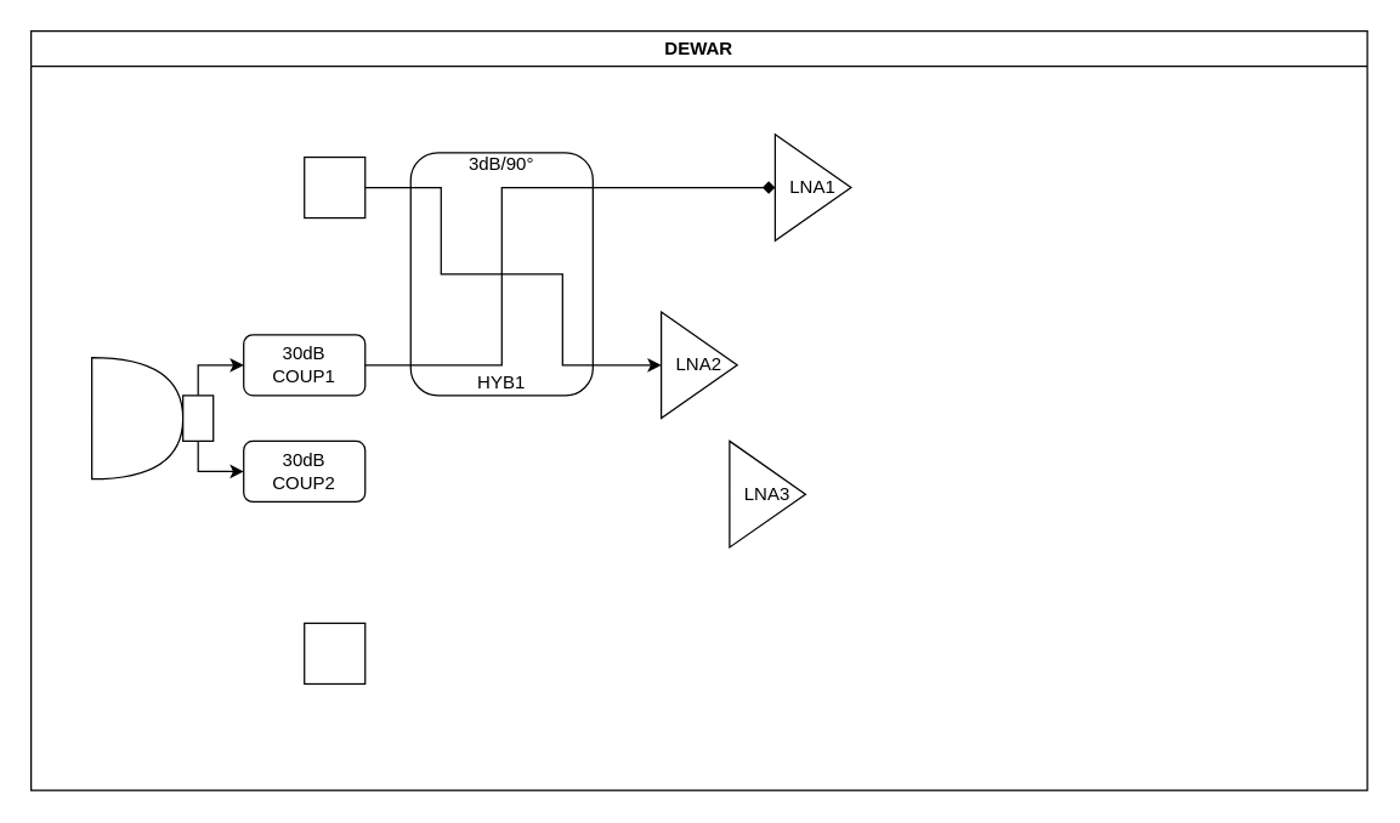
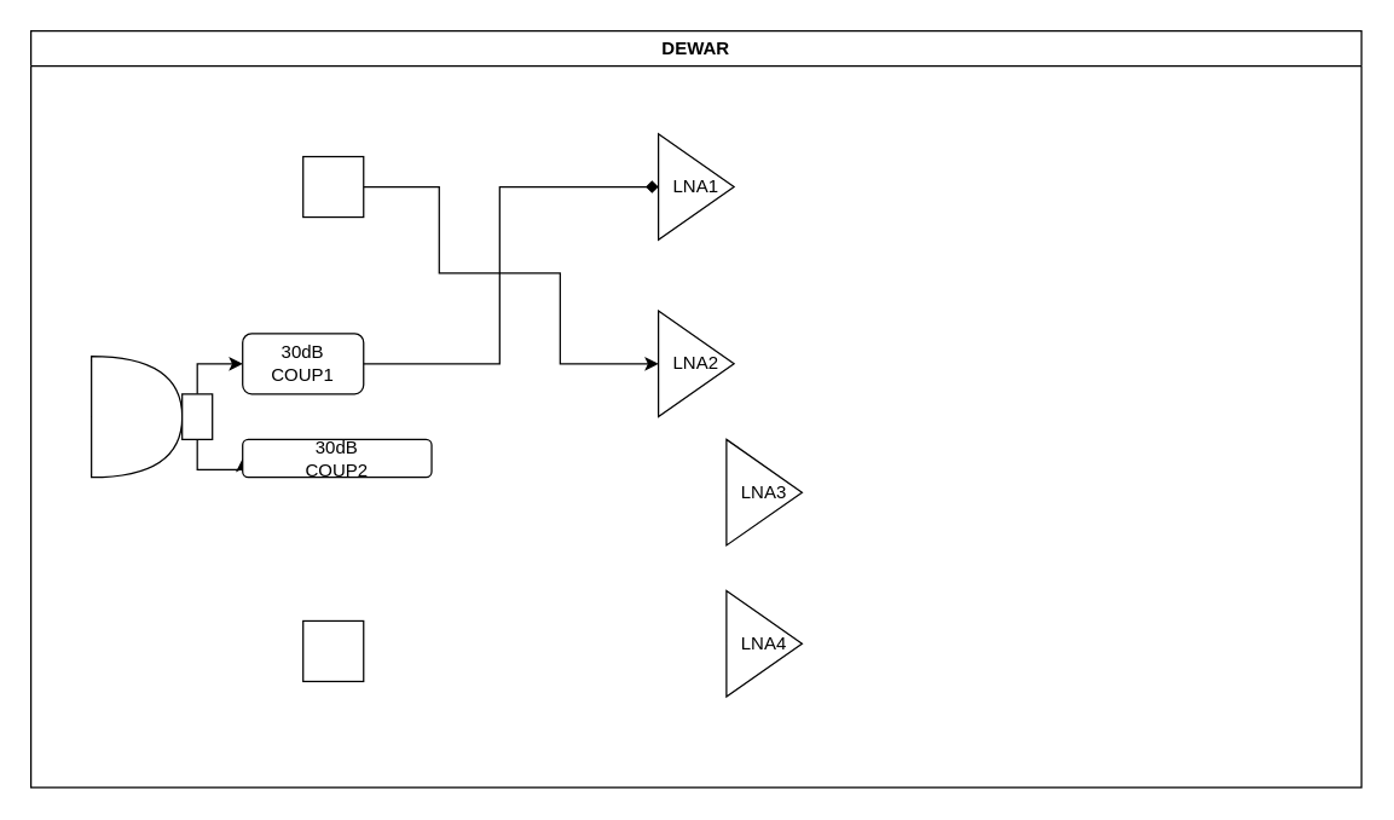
- <mxCell id="9" value="&lt;div&gt;LNA1&lt;/div&gt;" style="triangle;whiteSpace=wrap;html=1;labelBackgroundColor=none;" parent="2" vertex="1"><mxGeometry x="490" y="68" width="50" height="70" as="geometry" /></mxCell>
+ <mxCell id="9" value="&lt;div&gt;LNA1&lt;/div&gt;" style="triangle;whiteSpace=wrap;html=1;labelBackgroundColor=none;" parent="2" vertex="1"><mxGeometry x="415" y="68" width="50" height="70" as="geometry" /></mxCell>
- <mxCell id="8" value="&lt;div&gt;3dB/90°&lt;/div&gt;&lt;div&gt;&lt;br&gt;&lt;/div&gt;&lt;div&gt;&lt;br&gt;&lt;/div&gt;&lt;div&gt;&lt;br&gt;&lt;/div&gt;&lt;div&gt;&lt;br&gt;&lt;/div&gt;&lt;div&gt;&lt;br&gt;&lt;/div&gt;&lt;div&gt;&lt;br&gt;&lt;/div&gt;&lt;div&gt;&lt;br&gt;&lt;/div&gt;&lt;div&gt;&lt;br&gt;&lt;/div&gt;&lt;div&gt;&lt;br&gt;&lt;/div&gt;&lt;div&gt;HYB1&lt;/div&gt;" style="rounded=1;whiteSpace=wrap;html=1;labelBackgroundColor=none;" parent="2" vertex="1"><mxGeometry x="250" y="80" width="120" height="160" as="geometry" /></mxCell>
- <mxCell id="13" value="&lt;div&gt;30dB&lt;/div&gt;&lt;div&gt;COUP2&lt;/div&gt;" style="rounded=1;whiteSpace=wrap;html=1;fontFamily=Helvetica;labelBackgroundColor=none;" parent="2" vertex="1"><mxGeometry x="140" y="270" width="80" height="40" as="geometry" /></mxCell>
+ <mxCell id="13" value="&lt;div&gt;30dB&lt;/div&gt;&lt;div&gt;COUP2&lt;/div&gt;" style="rounded=1;whiteSpace=wrap;html=1;fontFamily=Helvetica;labelBackgroundColor=none;" parent="2" vertex="1"><mxGeometry x="140" y="270" width="125" height="25" as="geometry" /></mxCell>
+ <mxCell id="15" value="&lt;div&gt;LNA4&lt;/div&gt;" style="triangle;whiteSpace=wrap;html=1;labelBackgroundColor=none;" parent="2" vertex="1"><mxGeometry x="460" y="370" width="50" height="70" as="geometry" /></mxCell>
